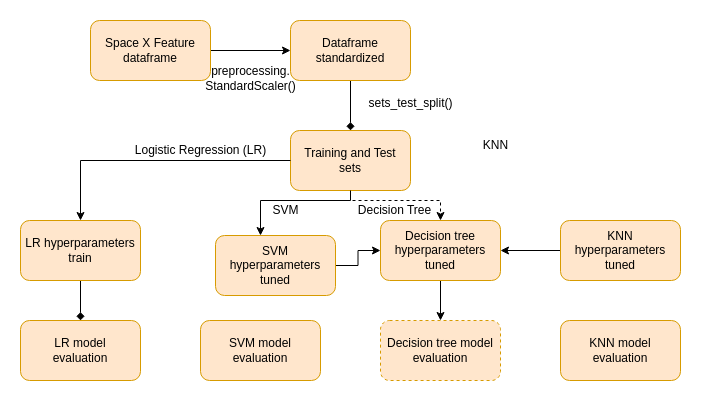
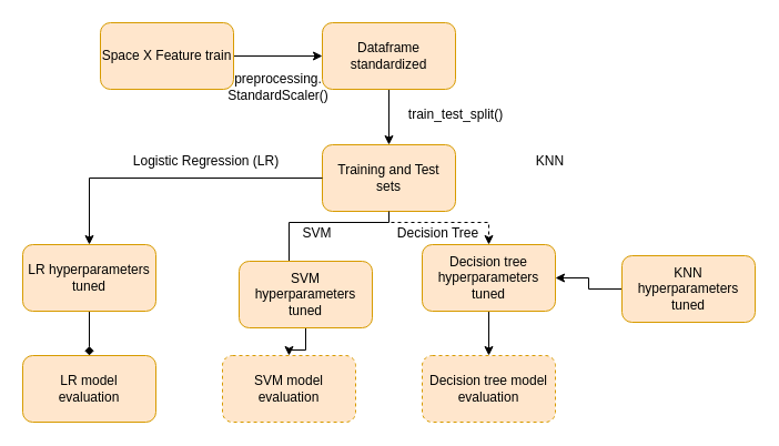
- <mxCell id="3" value="Space X Feature dataframe" style="rounded=1;whiteSpace=wrap;html=1;fillColor=#ffe6cc;strokeColor=#d79b00;" parent="1" vertex="1"><mxGeometry x="90" y="20" width="120" height="60" as="geometry" /></mxCell>
+ <mxCell id="3" value="Space X Feature train" style="rounded=1;whiteSpace=wrap;html=1;fillColor=#ffe6cc;strokeColor=#d79b00;" parent="1" vertex="1"><mxGeometry x="90" y="20" width="120" height="60" as="geometry" /></mxCell>
- <mxCell id="14" value="sets_test_split()" style="text;html=1;resizable=0;autosize=1;align=center;verticalAlign=middle;points=[];fillColor=none;strokeColor=none;rounded=0;" vertex="1" parent="1"><mxGeometry x="360" y="93" width="100" height="20" as="geometry" /></mxCell>
+ <mxCell id="14" value="train_test_split()" style="text;html=1;resizable=0;autosize=1;align=center;verticalAlign=middle;points=[];fillColor=none;strokeColor=none;rounded=0;" vertex="1" parent="1"><mxGeometry x="360" y="93" width="100" height="20" as="geometry" /></mxCell>
- <mxCell id="4" value="" style="edgeStyle=orthogonalEdgeStyle;rounded=0;orthogonalLoop=1;jettySize=auto;html=1;endArrow=diamond;" parent="1" source="5" target="7" edge="1"><mxGeometry relative="1" as="geometry" /></mxCell>
+ <mxCell id="4" value="" style="edgeStyle=orthogonalEdgeStyle;rounded=0;orthogonalLoop=1;jettySize=auto;html=1;" parent="1" source="5" target="7" edge="1"><mxGeometry relative="1" as="geometry" /></mxCell>
- <mxCell id="18" value="Logistic Regression (LR)" style="text;html=1;resizable=0;autosize=1;align=center;verticalAlign=middle;points=[];fillColor=none;strokeColor=none;rounded=0;" vertex="1" parent="1"><mxGeometry x="125" y="140" width="150" height="20" as="geometry" /></mxCell>
+ <mxCell id="18" value="Logistic Regression (LR)" style="text;html=1;resizable=0;autosize=1;align=center;verticalAlign=middle;points=[];fillColor=none;strokeColor=none;rounded=0;" vertex="1" parent="1"><mxGeometry x="110" y="135" width="150" height="20" as="geometry" /></mxCell>
- <mxCell id="6" value="" style="edgeStyle=orthogonalEdgeStyle;rounded=0;orthogonalLoop=1;jettySize=auto;html=1;" edge="1" parent="1" source="7" target="17"><mxGeometry relative="1" as="geometry"><Array as="points"><mxPoint x="350" y="200" /><mxPoint x="260" y="200" /></Array></mxGeometry></mxCell>
+ <mxCell id="6" value="" style="edgeStyle=orthogonalEdgeStyle;rounded=0;orthogonalLoop=1;jettySize=auto;html=1;endArrow=none;" edge="1" parent="1" source="7" target="17"><mxGeometry relative="1" as="geometry"><Array as="points"><mxPoint x="350" y="200" /><mxPoint x="260" y="200" /></Array></mxGeometry></mxCell>
- <mxCell id="11" value="&lt;div&gt;LR hyperparameters train&lt;br&gt;&lt;/div&gt;" style="rounded=1;whiteSpace=wrap;html=1;fillColor=#ffe6cc;strokeColor=#d79b00;" parent="1" vertex="1"><mxGeometry x="20" y="220" width="120" height="60" as="geometry" /></mxCell>
+ <mxCell id="11" value="&lt;div&gt;LR hyperparameters tuned&lt;br&gt;&lt;/div&gt;" style="rounded=1;whiteSpace=wrap;html=1;fillColor=#ffe6cc;strokeColor=#d79b00;" parent="1" vertex="1"><mxGeometry x="20" y="220" width="120" height="60" as="geometry" /></mxCell>
- <mxCell id="9" value="KNN hyperparameters tuned" style="rounded=1;whiteSpace=wrap;html=1;fillColor=#ffe6cc;strokeColor=#d79b00;" parent="1" vertex="1"><mxGeometry x="560" y="220" width="120" height="60" as="geometry" /></mxCell>
+ <mxCell id="9" value="KNN hyperparameters tuned" style="rounded=1;whiteSpace=wrap;html=1;fillColor=#ffe6cc;strokeColor=#d79b00;" parent="1" vertex="1"><mxGeometry x="560" y="230" width="120" height="60" as="geometry" /></mxCell>
- <mxCell id="16" value="" style="edgeStyle=orthogonalEdgeStyle;rounded=0;orthogonalLoop=1;jettySize=auto;html=1;" edge="1" parent="1" source="17" target="22"><mxGeometry relative="1" as="geometry" /></mxCell>
+ <mxCell id="16" value="" style="edgeStyle=orthogonalEdgeStyle;rounded=0;orthogonalLoop=1;jettySize=auto;html=1;" edge="1" parent="1" source="17" target="25"><mxGeometry relative="1" as="geometry" /></mxCell>
- <mxCell id="25" value="&lt;div&gt;SVM model evaluation&lt;br&gt;&lt;/div&gt;" style="rounded=1;whiteSpace=wrap;html=1;fillColor=#ffe6cc;strokeColor=#d79b00;" vertex="1" parent="1"><mxGeometry x="200" y="320" width="120" height="60" as="geometry" /></mxCell>
+ <mxCell id="25" value="&lt;div&gt;SVM model evaluation&lt;br&gt;&lt;/div&gt;" style="rounded=1;whiteSpace=wrap;html=1;fillColor=#ffe6cc;strokeColor=#d79b00;dashed=1;" vertex="1" parent="1"><mxGeometry x="200" y="320" width="120" height="60" as="geometry" /></mxCell>
- <mxCell id="27" value="&lt;div&gt;KNN model evaluation&lt;br&gt;&lt;/div&gt;" style="rounded=1;whiteSpace=wrap;html=1;fillColor=#ffe6cc;strokeColor=#d79b00;" vertex="1" parent="1"><mxGeometry x="560" y="320" width="120" height="60" as="geometry" /></mxCell>
